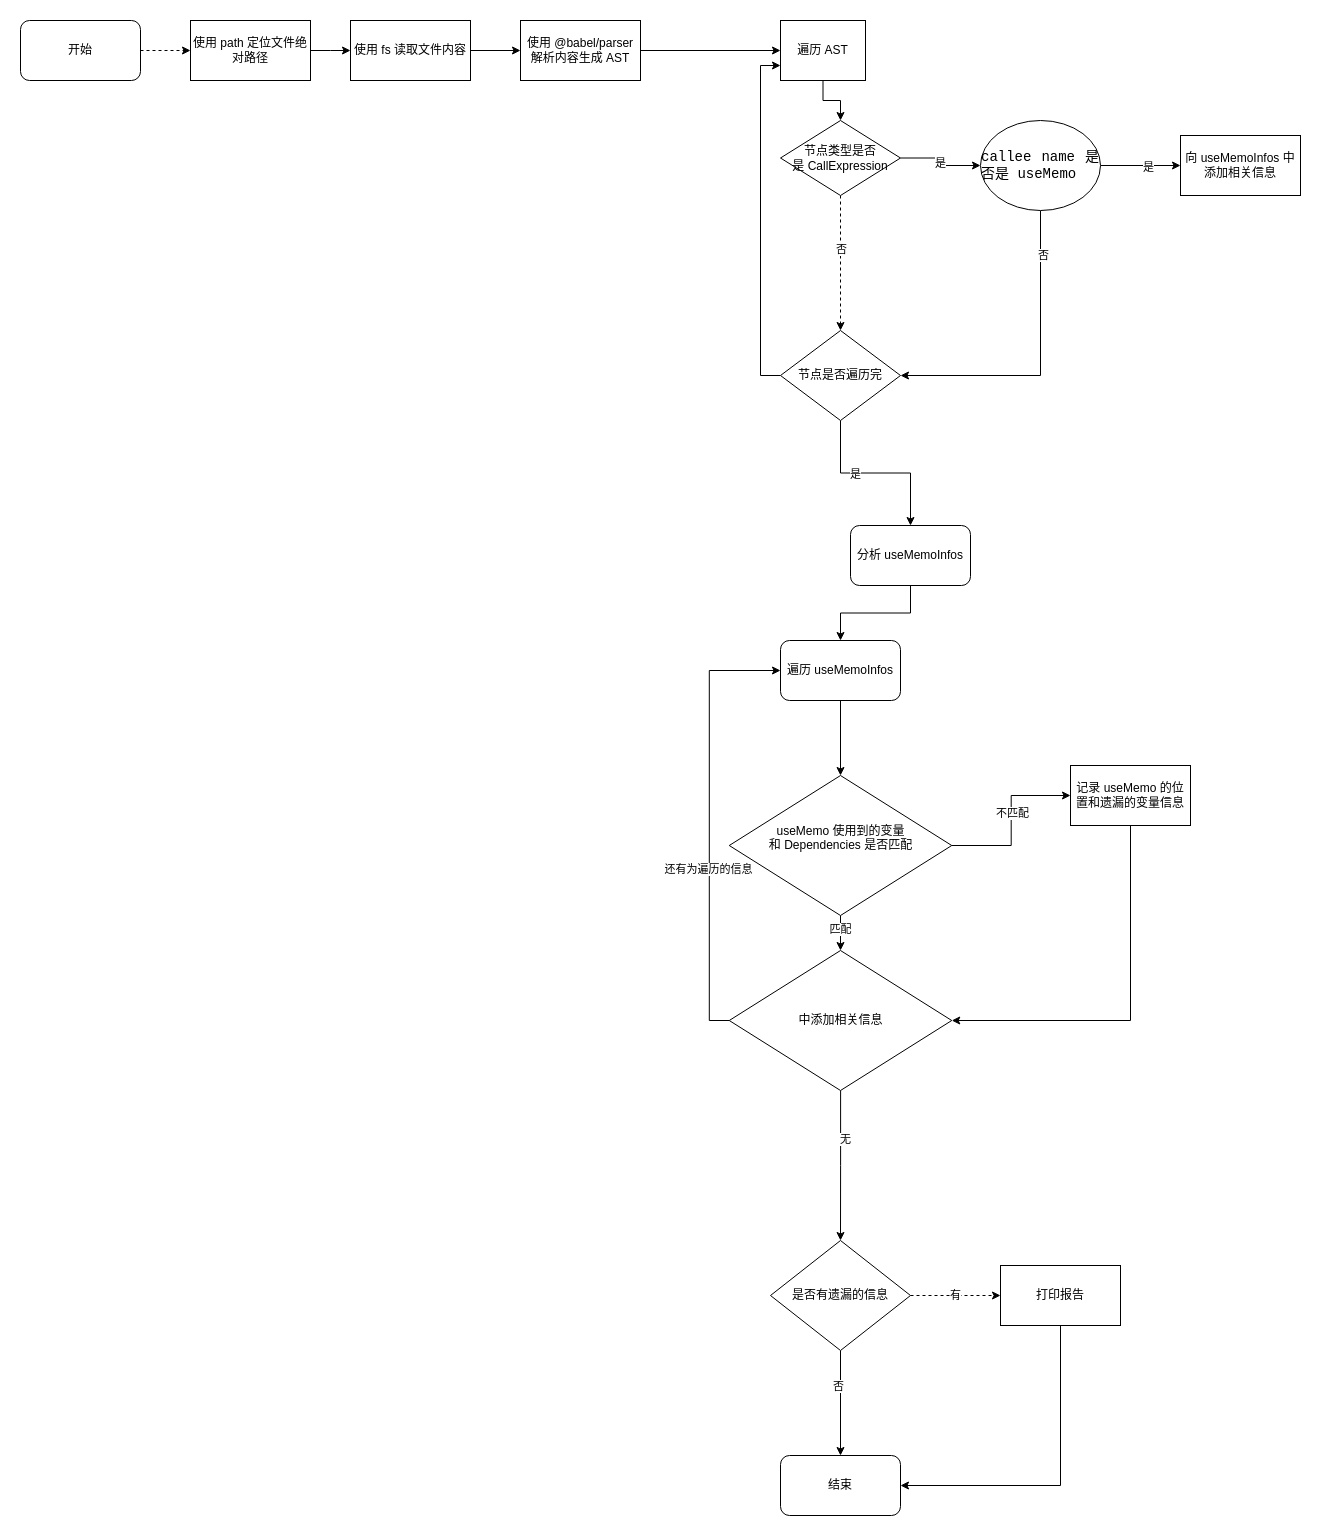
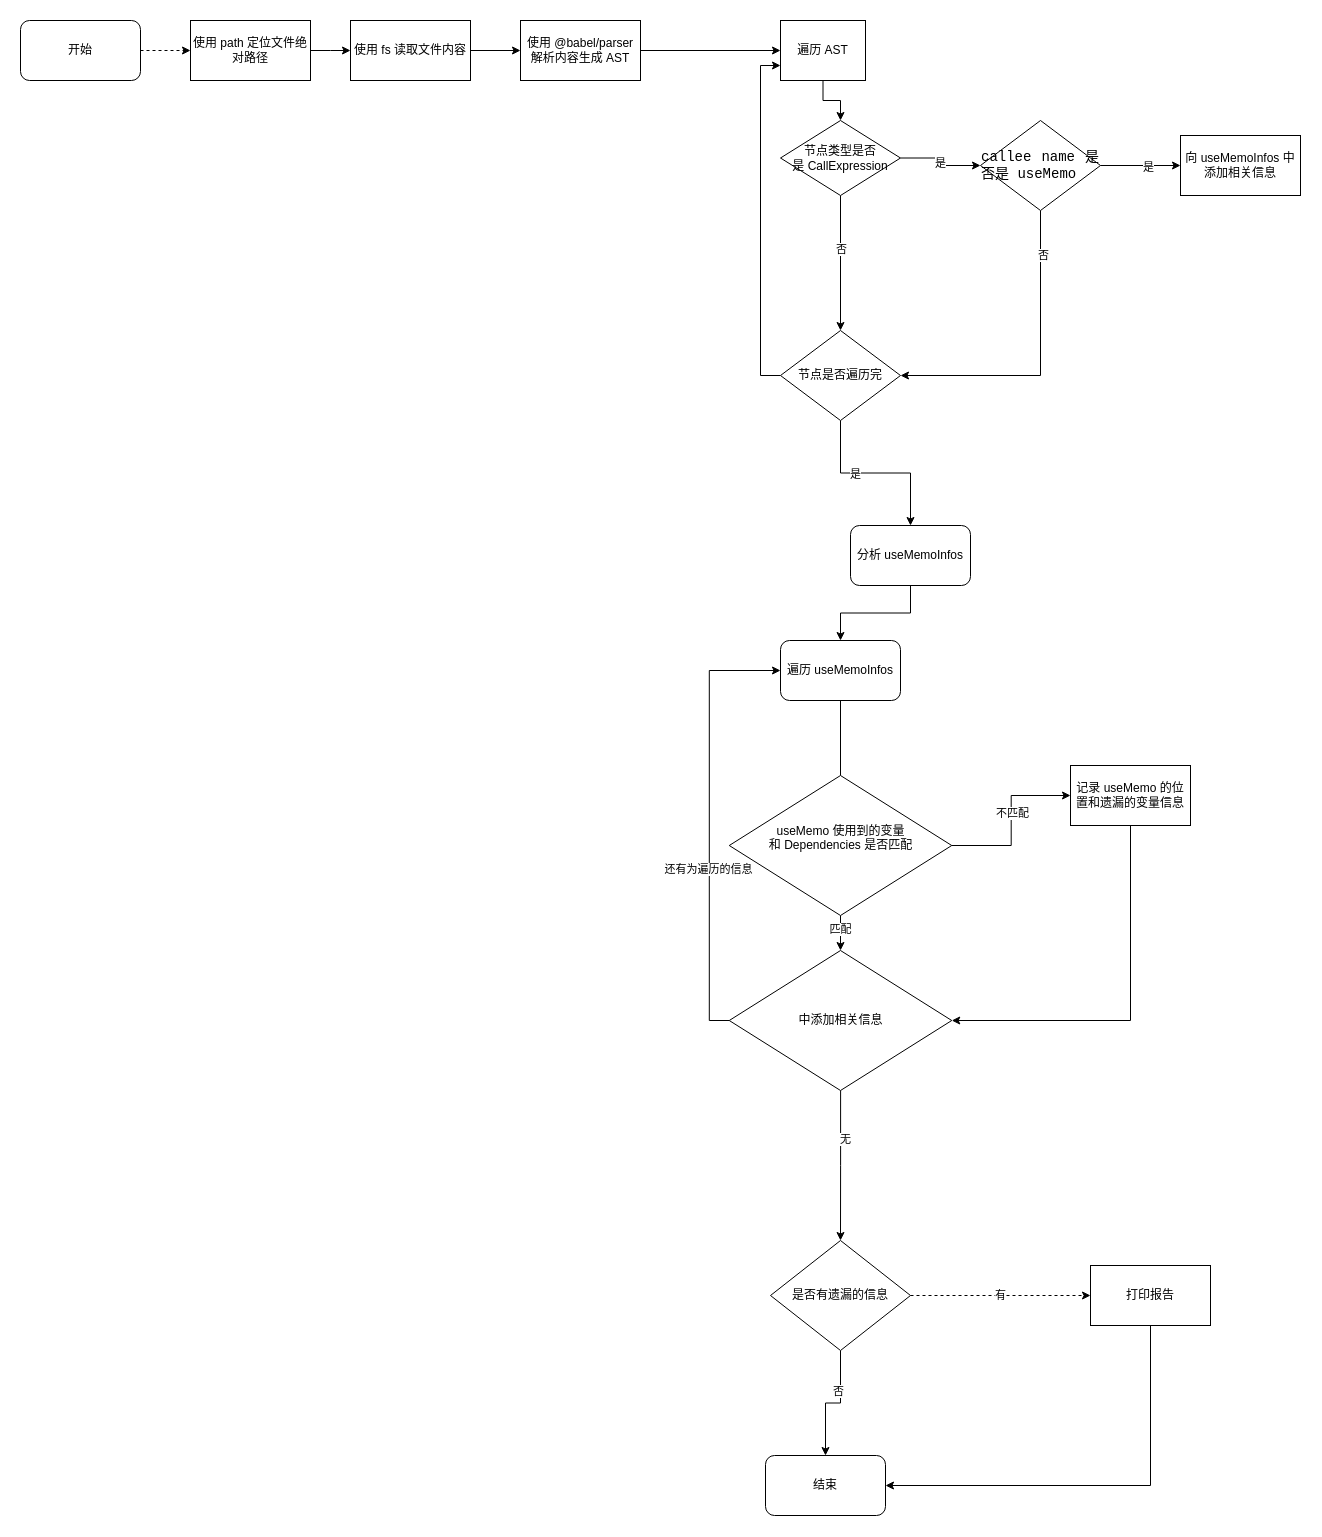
- <mxCell id="25" value="&lt;p style=&quot;margin: 0pt 0pt 0.0pt; text-align: justify; font-family: &amp;quot;Courier New&amp;quot;; font-size: 10.5pt;&quot; class=&quot;MsoNormal&quot;&gt;callee name 是否是 useMemo&lt;/p&gt;" style="ellipse;whiteSpace=wrap;html=1;" vertex="1" parent="1"><mxGeometry x="980" y="120" width="120" height="90" as="geometry" /></mxCell>
+ <mxCell id="25" value="&lt;p style=&quot;margin: 0pt 0pt 0.0pt; text-align: justify; font-family: &amp;quot;Courier New&amp;quot;; font-size: 10.5pt;&quot; class=&quot;MsoNormal&quot;&gt;callee name 是否是 useMemo&lt;/p&gt;" style="rhombus;whiteSpace=wrap;html=1;" vertex="1" parent="1"><mxGeometry x="980" y="120" width="120" height="90" as="geometry" /></mxCell>
- <mxCell id="12" style="edgeStyle=orthogonalEdgeStyle;rounded=0;orthogonalLoop=1;jettySize=auto;html=1;exitX=0.5;exitY=1;exitDx=0;exitDy=0;entryX=0.5;entryY=0;entryDx=0;entryDy=0;dashed=1;" edge="1" parent="1" source="16" target="20"><mxGeometry relative="1" as="geometry" /></mxCell>
+ <mxCell id="12" style="edgeStyle=orthogonalEdgeStyle;rounded=0;orthogonalLoop=1;jettySize=auto;html=1;exitX=0.5;exitY=1;exitDx=0;exitDy=0;entryX=0.5;entryY=0;entryDx=0;entryDy=0;" edge="1" parent="1" source="16" target="20"><mxGeometry relative="1" as="geometry" /></mxCell>
- <mxCell id="29" value="" style="edgeStyle=orthogonalEdgeStyle;rounded=0;orthogonalLoop=1;jettySize=auto;html=1;entryX=0.5;entryY=0;entryDx=0;entryDy=0;" edge="1" parent="1" source="30" target="35"><mxGeometry relative="1" as="geometry"><mxPoint x="840" y="770" as="targetPoint" /></mxGeometry></mxCell>
+ <mxCell id="29" value="" style="edgeStyle=orthogonalEdgeStyle;rounded=0;orthogonalLoop=1;jettySize=auto;html=1;entryX=0.5;entryY=0;entryDx=0;entryDy=0;endArrow=none;" edge="1" parent="1" source="30" target="35"><mxGeometry relative="1" as="geometry"><mxPoint x="840" y="770" as="targetPoint" /></mxGeometry></mxCell>
- <mxCell id="48" value="打印报告" style="whiteSpace=wrap;html=1;" vertex="1" parent="1"><mxGeometry x="1000" y="1265" width="120" height="60" as="geometry" /></mxCell>
+ <mxCell id="48" value="打印报告" style="whiteSpace=wrap;html=1;" vertex="1" parent="1"><mxGeometry x="1090" y="1265" width="120" height="60" as="geometry" /></mxCell>
- <mxCell id="49" value="结束" style="rounded=1;whiteSpace=wrap;html=1;" vertex="1" parent="1"><mxGeometry x="780" y="1455" width="120" height="60" as="geometry" /></mxCell>
+ <mxCell id="49" value="结束" style="rounded=1;whiteSpace=wrap;html=1;" vertex="1" parent="1"><mxGeometry x="765" y="1455" width="120" height="60" as="geometry" /></mxCell>
